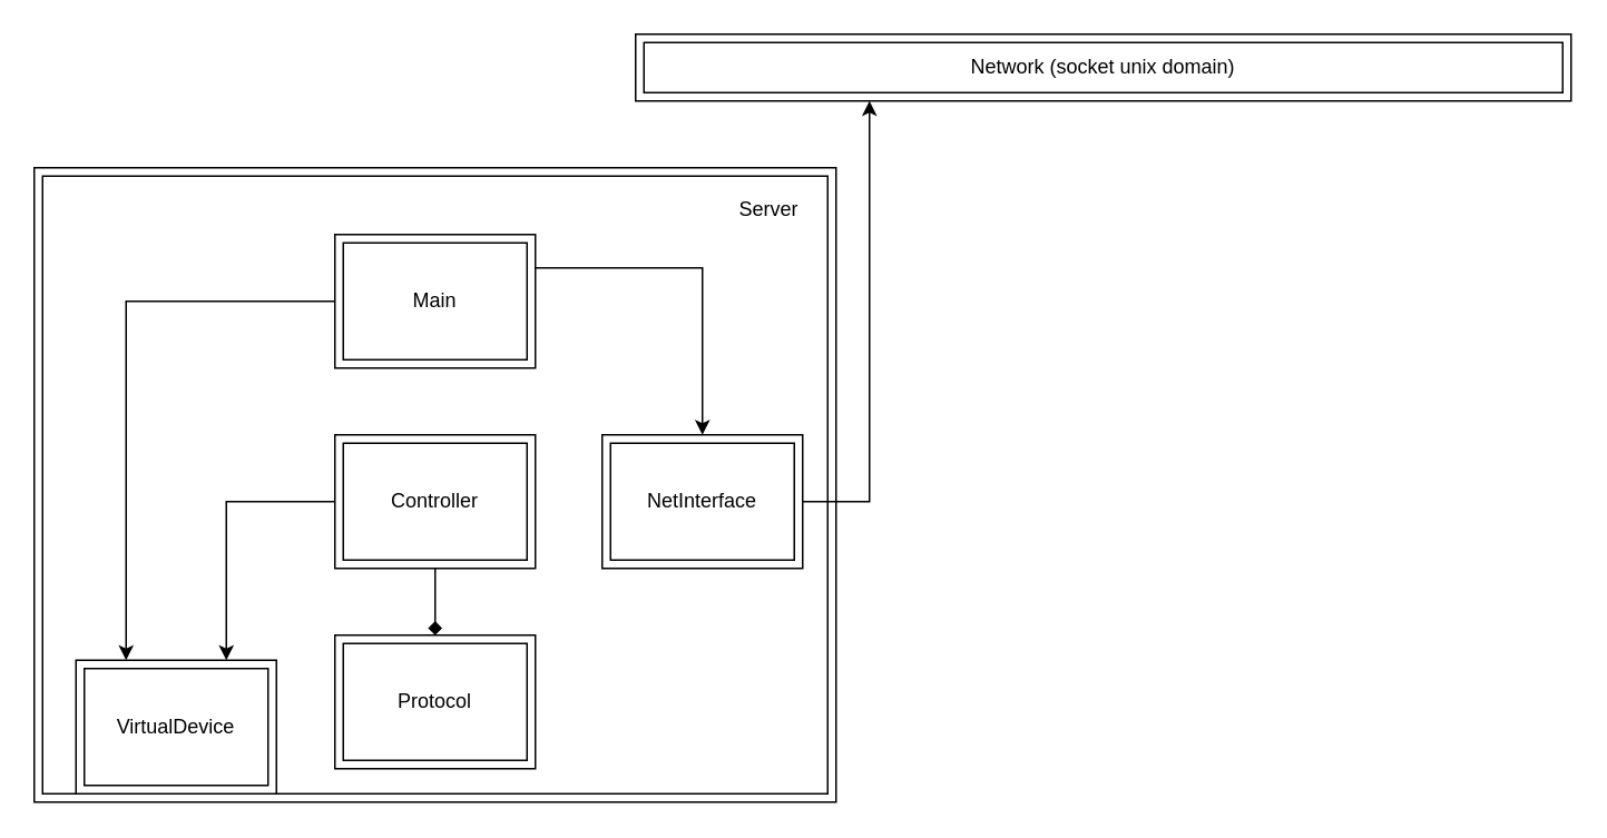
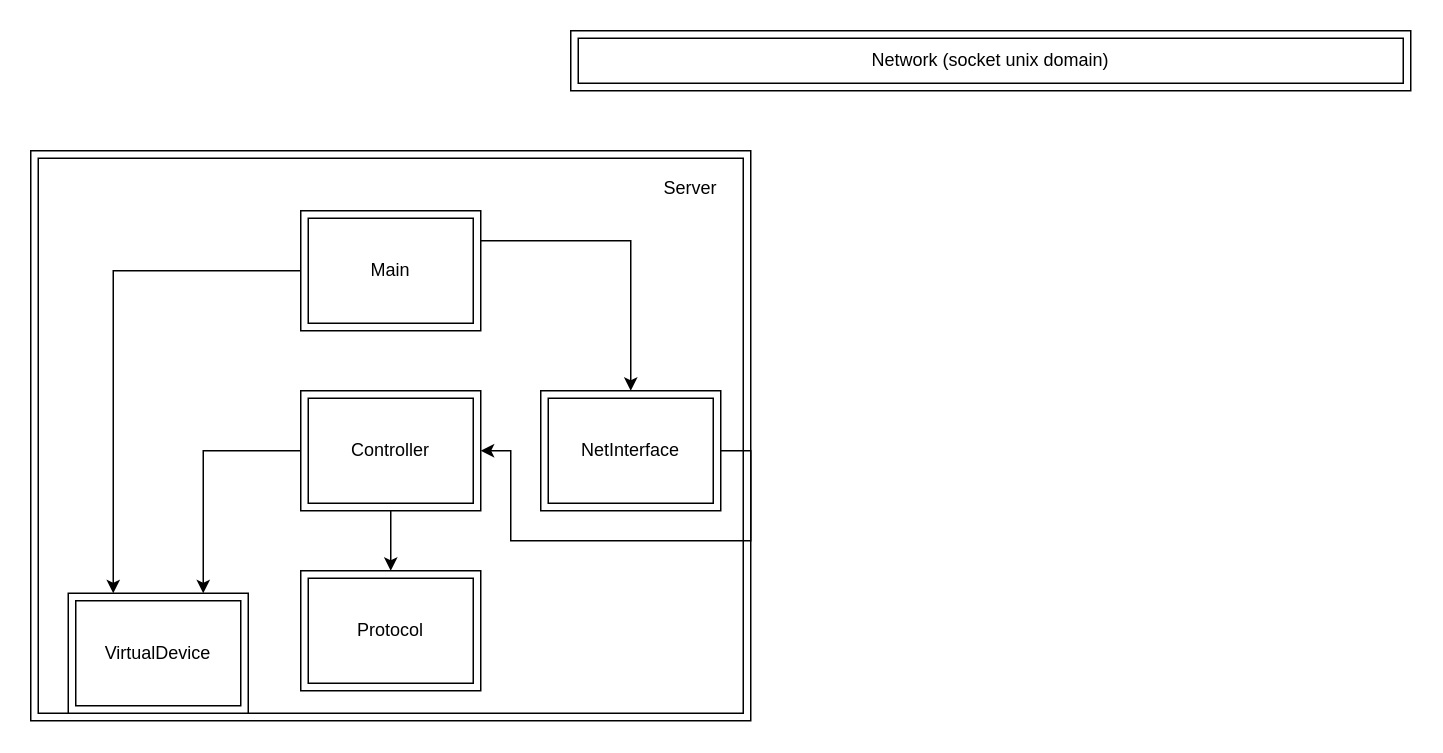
- <mxCell id="15" style="edgeStyle=orthogonalEdgeStyle;rounded=0;orthogonalLoop=1;jettySize=auto;html=1;exitX=1;exitY=0.5;exitDx=0;exitDy=0;entryX=0.25;entryY=1;entryDx=0;entryDy=0;" edge="1" parent="1" source="12" target="2"><mxGeometry relative="1" as="geometry" /></mxCell>
+ <mxCell id="15" style="edgeStyle=orthogonalEdgeStyle;rounded=0;orthogonalLoop=1;jettySize=auto;html=1;exitX=1;exitY=0.5;exitDx=0;exitDy=0;" edge="1" parent="1" source="12" target="9"><mxGeometry relative="1" as="geometry" /></mxCell>
- <mxCell id="7" style="edgeStyle=orthogonalEdgeStyle;rounded=0;orthogonalLoop=1;jettySize=auto;html=1;exitX=0.5;exitY=1;exitDx=0;exitDy=0;entryX=0.5;entryY=0;entryDx=0;entryDy=0;endArrow=diamond;" edge="1" parent="3" source="9" target="6"><mxGeometry relative="1" as="geometry" /></mxCell>
+ <mxCell id="7" style="edgeStyle=orthogonalEdgeStyle;rounded=0;orthogonalLoop=1;jettySize=auto;html=1;exitX=0.5;exitY=1;exitDx=0;exitDy=0;entryX=0.5;entryY=0;entryDx=0;entryDy=0;" edge="1" parent="3" source="9" target="6"><mxGeometry relative="1" as="geometry" /></mxCell>
